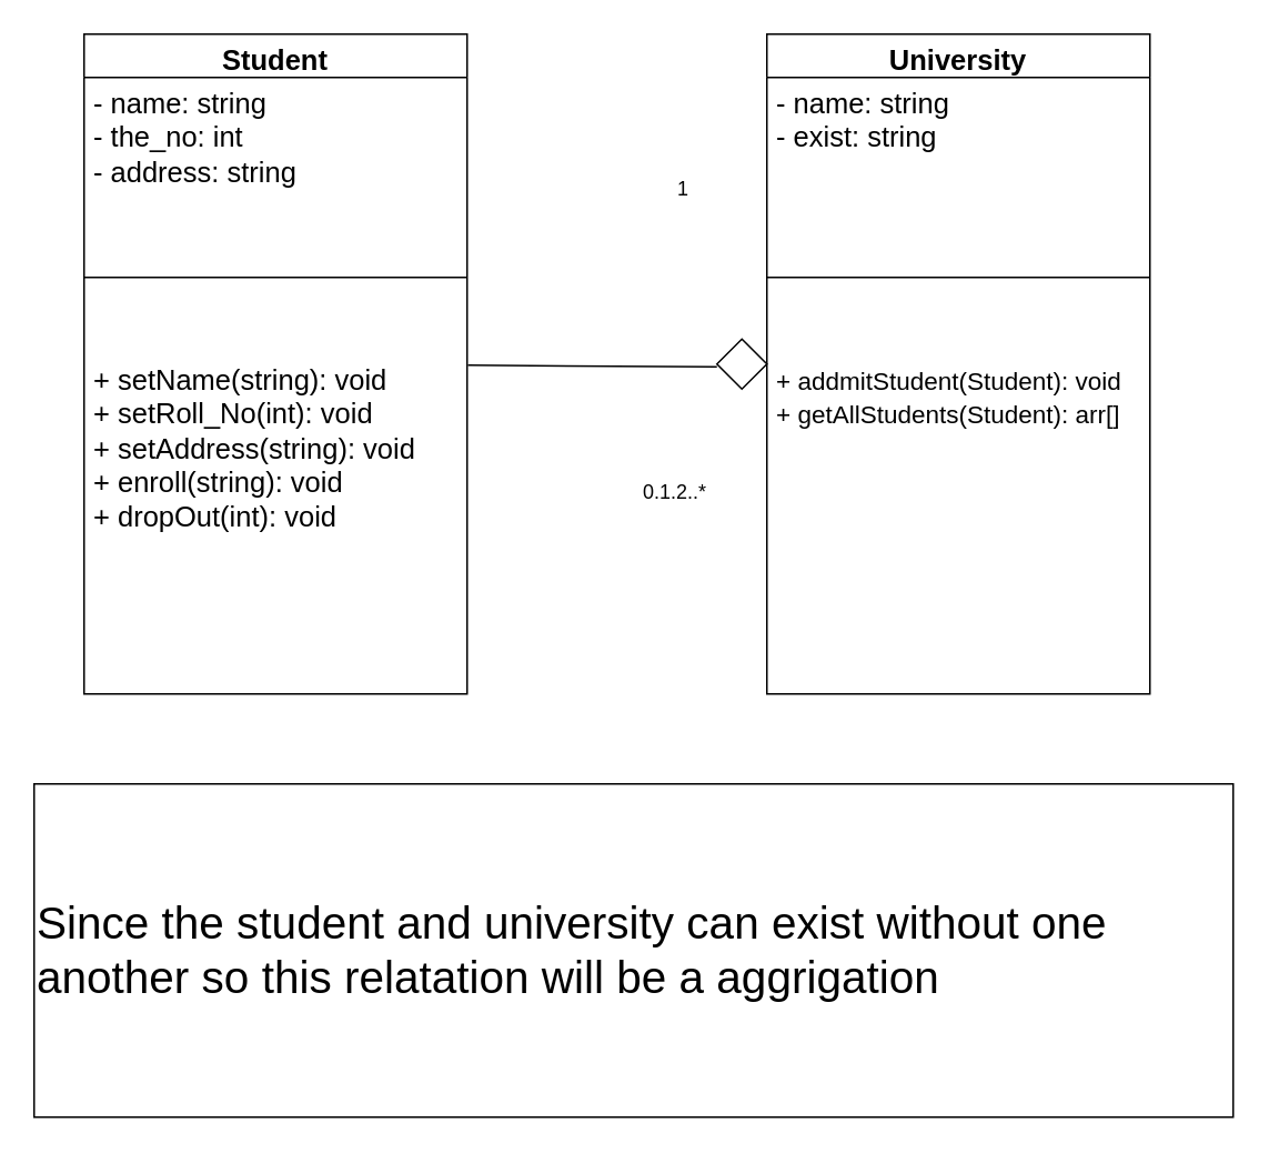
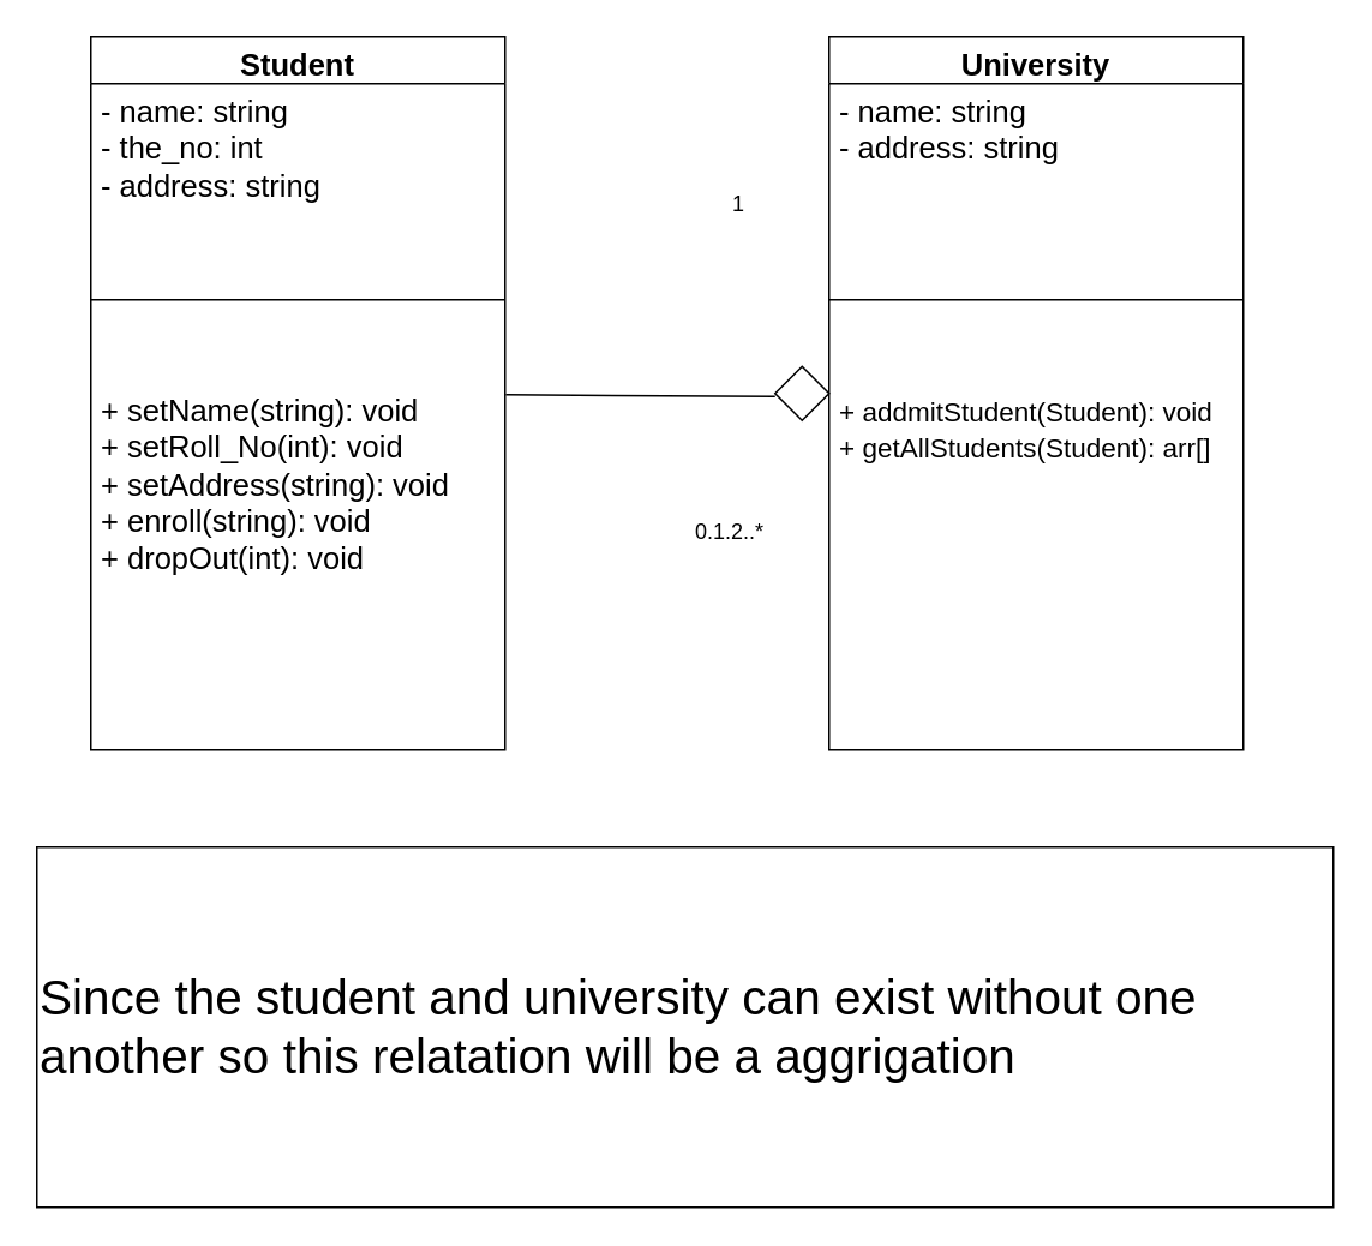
- <mxCell id="7" value="- name: string&lt;div&gt;- exist: string&lt;/div&gt;&lt;div&gt;&lt;br&gt;&lt;/div&gt;" style="text;strokeColor=none;fillColor=none;align=left;verticalAlign=top;spacingLeft=4;spacingRight=4;overflow=hidden;rotatable=0;points=[[0,0.5],[1,0.5]];portConstraint=eastwest;whiteSpace=wrap;html=1;fontSize=17;" vertex="1" parent="6"><mxGeometry y="26" width="230" height="74" as="geometry" /></mxCell>
+ <mxCell id="7" value="- name: string&lt;div&gt;- address: string&lt;/div&gt;&lt;div&gt;&lt;br&gt;&lt;/div&gt;" style="text;strokeColor=none;fillColor=none;align=left;verticalAlign=top;spacingLeft=4;spacingRight=4;overflow=hidden;rotatable=0;points=[[0,0.5],[1,0.5]];portConstraint=eastwest;whiteSpace=wrap;html=1;fontSize=17;" vertex="1" parent="6"><mxGeometry y="26" width="230" height="74" as="geometry" /></mxCell>
